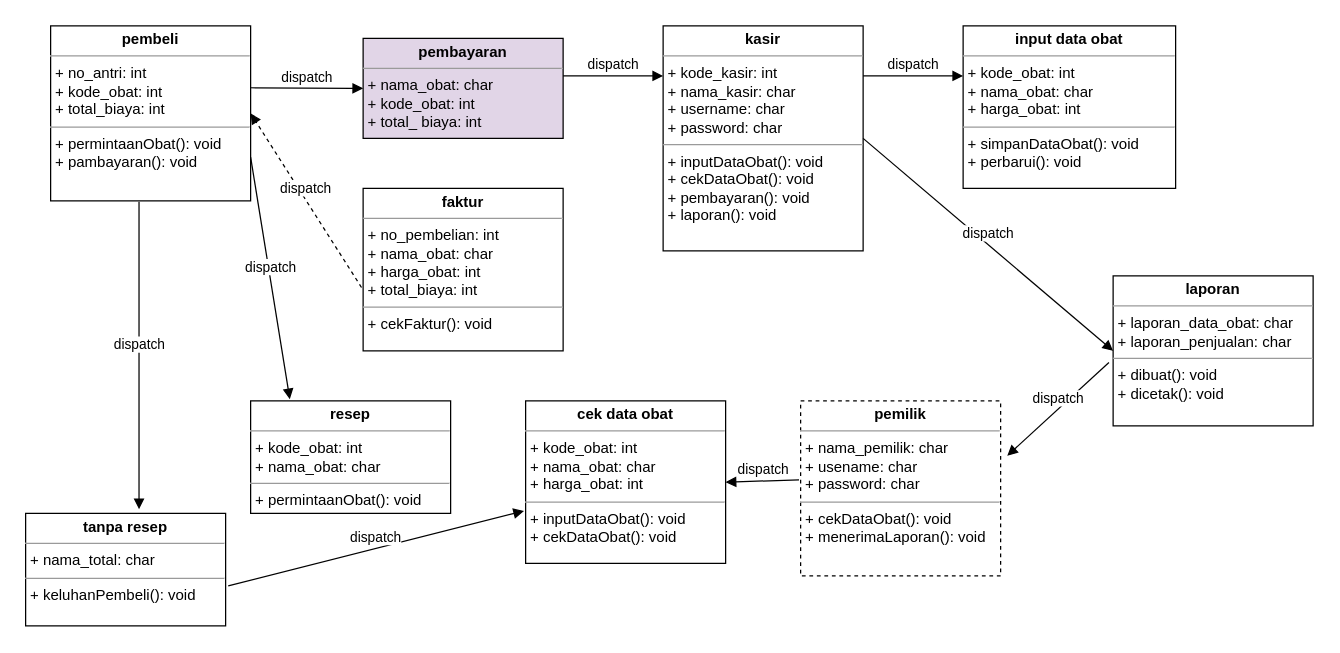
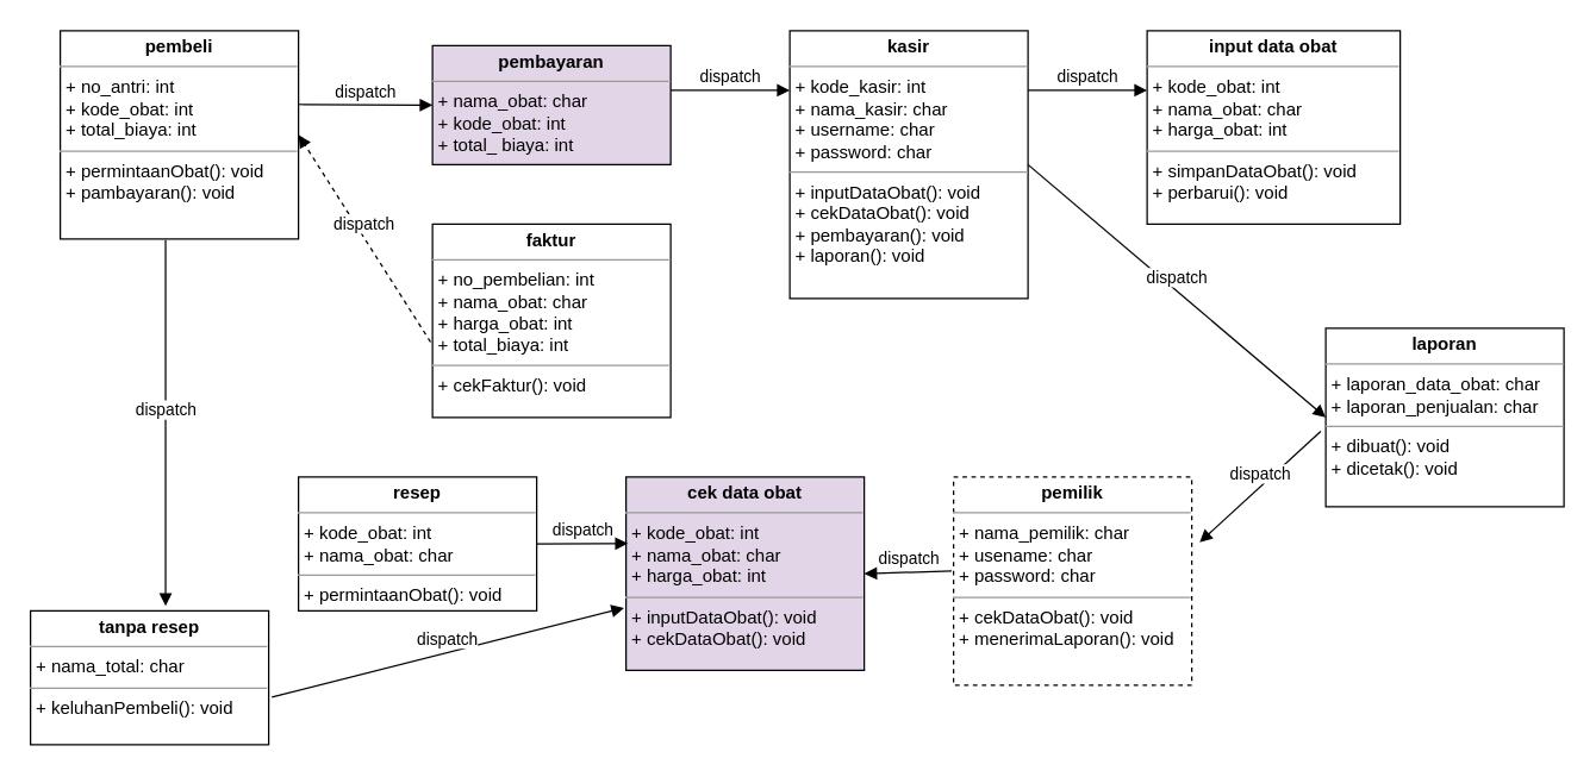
- <mxCell id="12" value="dispatch" style="html=1;verticalAlign=bottom;endArrow=block;rounded=0;exitX=1;exitY=0.75;exitDx=0;exitDy=0;entryX=0.196;entryY=-0.015;entryDx=0;entryDy=0;entryPerimeter=0;" parent="1" source="2" target="10" edge="1"><mxGeometry width="80" relative="1" as="geometry"><mxPoint x="260" y="250" as="sourcePoint" /><mxPoint x="340" y="250" as="targetPoint" /></mxGeometry></mxCell>
+ <mxCell id="16" value="dispatch" style="html=1;verticalAlign=bottom;endArrow=block;rounded=0;exitX=1;exitY=0.5;exitDx=0;exitDy=0;entryX=0.008;entryY=0.344;entryDx=0;entryDy=0;entryPerimeter=0;" parent="1" source="10" target="15" edge="1"><mxGeometry width="80" relative="1" as="geometry"><mxPoint x="310" y="390" as="sourcePoint" /><mxPoint x="390" y="390" as="targetPoint" /></mxGeometry></mxCell>
- <mxCell id="15" value="&lt;p style=&quot;margin:0px;margin-top:4px;text-align:center;&quot;&gt;&lt;b&gt;cek data obat&lt;/b&gt;&lt;/p&gt;&lt;hr size=&quot;1&quot;&gt;&lt;p style=&quot;margin:0px;margin-left:4px;&quot;&gt;+ kode_obat: int&lt;/p&gt;&lt;p style=&quot;margin:0px;margin-left:4px;&quot;&gt;+ nama_obat: char&lt;/p&gt;&lt;p style=&quot;margin:0px;margin-left:4px;&quot;&gt;+ harga_obat: int&lt;/p&gt;&lt;hr size=&quot;1&quot;&gt;&lt;p style=&quot;margin:0px;margin-left:4px;&quot;&gt;+ inputDataObat(): void&lt;/p&gt;&lt;p style=&quot;margin:0px;margin-left:4px;&quot;&gt;+ cekDataObat(): void&lt;/p&gt;" style="verticalAlign=top;align=left;overflow=fill;fontSize=12;fontFamily=Helvetica;html=1;" parent="1" vertex="1"><mxGeometry x="420" y="320" width="160" height="130" as="geometry" /></mxCell>
+ <mxCell id="15" value="&lt;p style=&quot;margin:0px;margin-top:4px;text-align:center;&quot;&gt;&lt;b&gt;cek data obat&lt;/b&gt;&lt;/p&gt;&lt;hr size=&quot;1&quot;&gt;&lt;p style=&quot;margin:0px;margin-left:4px;&quot;&gt;+ kode_obat: int&lt;/p&gt;&lt;p style=&quot;margin:0px;margin-left:4px;&quot;&gt;+ nama_obat: char&lt;/p&gt;&lt;p style=&quot;margin:0px;margin-left:4px;&quot;&gt;+ harga_obat: int&lt;/p&gt;&lt;hr size=&quot;1&quot;&gt;&lt;p style=&quot;margin:0px;margin-left:4px;&quot;&gt;+ inputDataObat(): void&lt;/p&gt;&lt;p style=&quot;margin:0px;margin-left:4px;&quot;&gt;+ cekDataObat(): void&lt;/p&gt;" style="verticalAlign=top;align=left;overflow=fill;fontSize=12;fontFamily=Helvetica;html=1;fillColor=#e1d5e7;" parent="1" vertex="1"><mxGeometry x="420" y="320" width="160" height="130" as="geometry" /></mxCell>
